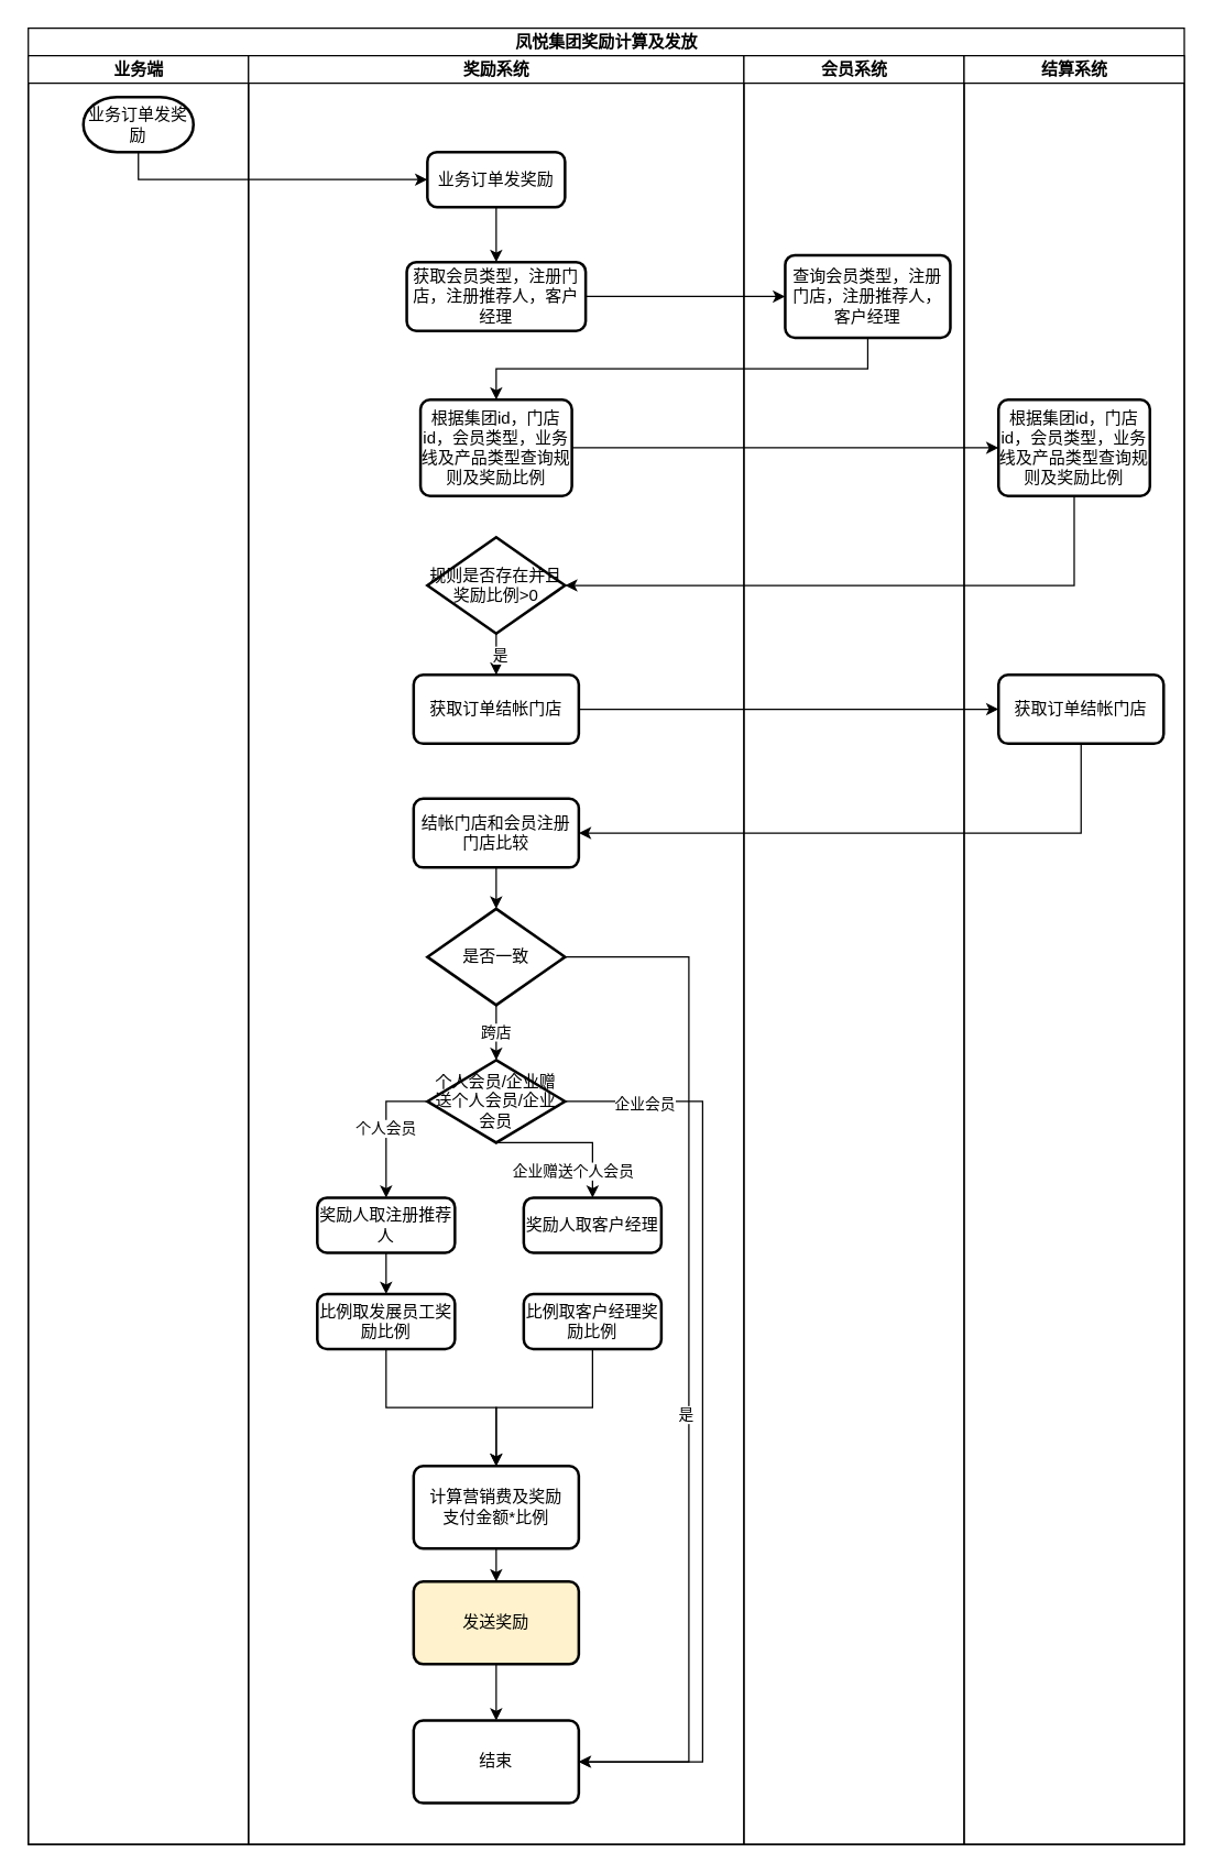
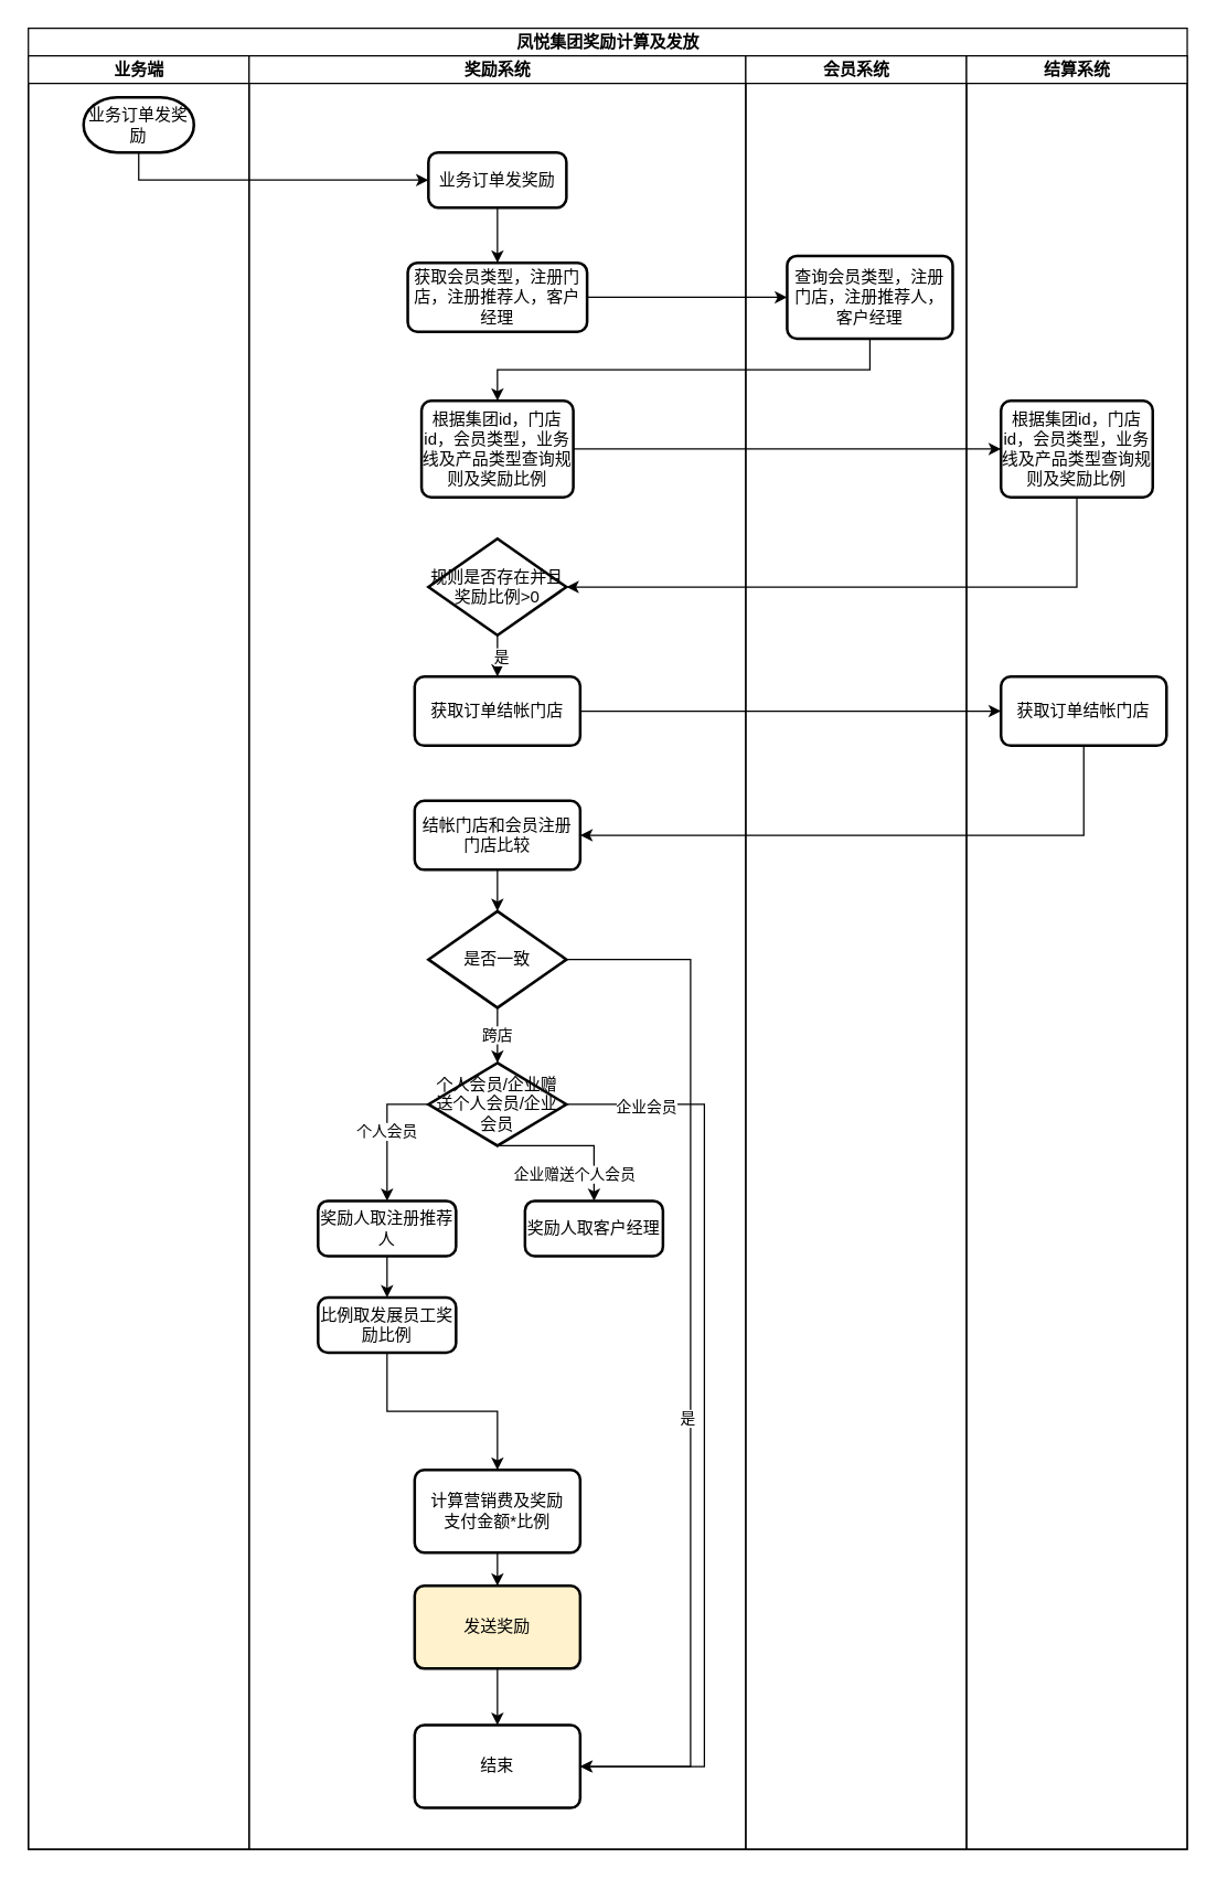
- <mxCell id="26" value="比例取客户经理奖励比例" style="rounded=1;whiteSpace=wrap;html=1;absoluteArcSize=1;arcSize=14;strokeWidth=2;" parent="5" vertex="1"><mxGeometry x="200" y="900" width="100" height="40" as="geometry" /></mxCell>
- <mxCell id="25" style="edgeStyle=orthogonalEdgeStyle;rounded=0;orthogonalLoop=1;jettySize=auto;html=1;exitX=0.5;exitY=1;exitDx=0;exitDy=0;entryX=0.5;entryY=0;entryDx=0;entryDy=0;" parent="5" source="26" target="28" edge="1"><mxGeometry relative="1" as="geometry" /></mxCell>
